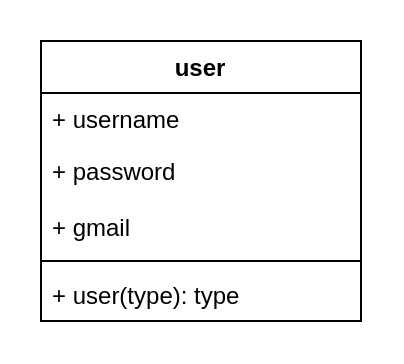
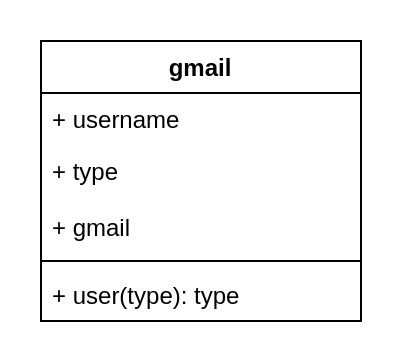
- <mxCell id="2" value="user" style="swimlane;fontStyle=1;align=center;verticalAlign=top;childLayout=stackLayout;horizontal=1;startSize=26;horizontalStack=0;resizeParent=1;resizeParentMax=0;resizeLast=0;collapsible=1;marginBottom=0;" vertex="1" parent="1"><mxGeometry x="20" y="20" width="160" height="140" as="geometry" /></mxCell>
+ <mxCell id="2" value="gmail" style="swimlane;fontStyle=1;align=center;verticalAlign=top;childLayout=stackLayout;horizontal=1;startSize=26;horizontalStack=0;resizeParent=1;resizeParentMax=0;resizeLast=0;collapsible=1;marginBottom=0;" vertex="1" parent="1"><mxGeometry x="20" y="20" width="160" height="140" as="geometry" /></mxCell>
- <mxCell id="4" value="+ password" style="text;strokeColor=none;fillColor=none;align=left;verticalAlign=top;spacingLeft=4;spacingRight=4;overflow=hidden;rotatable=0;points=[[0,0.5],[1,0.5]];portConstraint=eastwest;" vertex="1" parent="2"><mxGeometry y="52" width="160" height="28" as="geometry" /></mxCell>
+ <mxCell id="4" value="+ type" style="text;strokeColor=none;fillColor=none;align=left;verticalAlign=top;spacingLeft=4;spacingRight=4;overflow=hidden;rotatable=0;points=[[0,0.5],[1,0.5]];portConstraint=eastwest;" vertex="1" parent="2"><mxGeometry y="52" width="160" height="28" as="geometry" /></mxCell>
